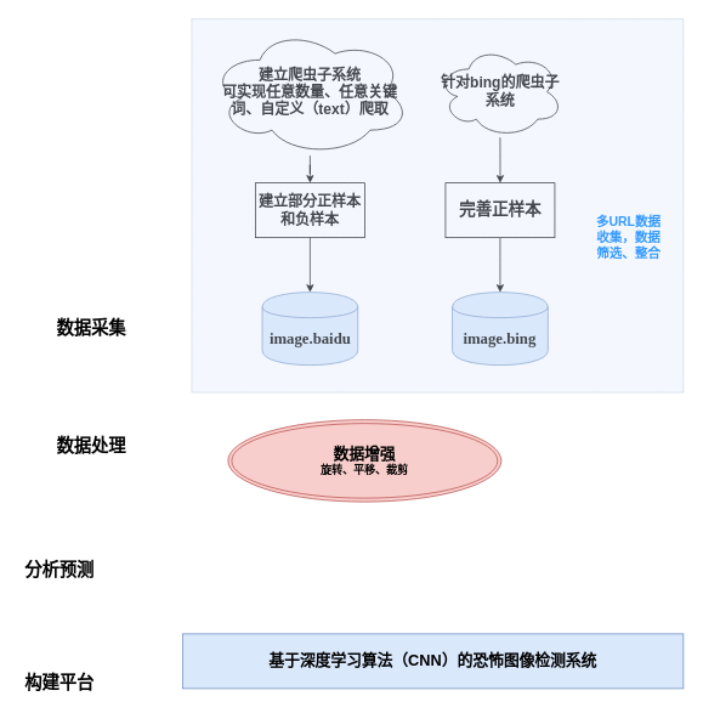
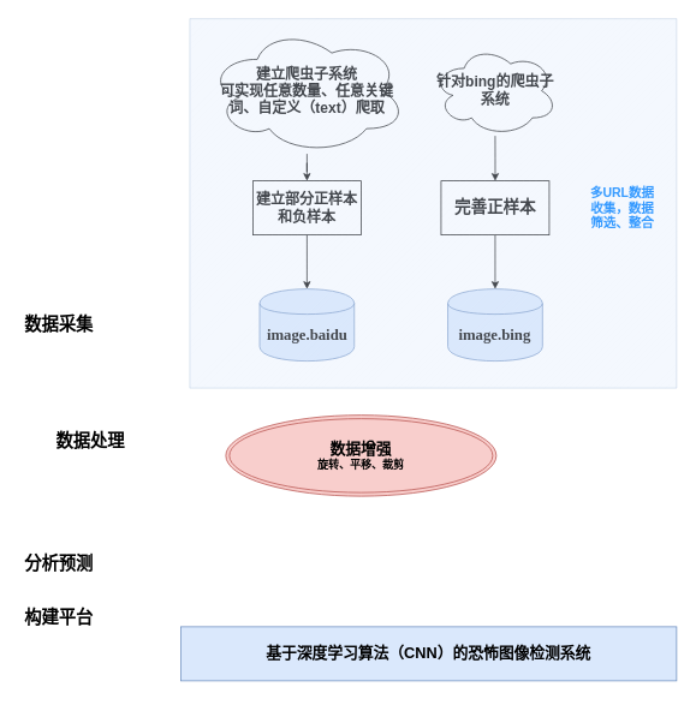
- <mxCell id="15" value="&lt;b&gt;&lt;font style=&quot;font-size: 14px&quot; color=&quot;#3399ff&quot;&gt;多URL数据收集，数据筛选、整合&lt;/font&gt;&lt;/b&gt;" style="text;html=1;strokeColor=none;fillColor=none;align=center;verticalAlign=middle;whiteSpace=wrap;rounded=0;opacity=30;" parent="1" vertex="1"><mxGeometry x="650" y="215" width="80" height="90" as="geometry" /></mxCell>
+ <mxCell id="15" value="&lt;b&gt;&lt;font style=&quot;font-size: 14px&quot; color=&quot;#3399ff&quot;&gt;多URL数据收集，数据筛选、整合&lt;/font&gt;&lt;/b&gt;" style="text;html=1;strokeColor=none;fillColor=none;align=center;verticalAlign=middle;whiteSpace=wrap;rounded=0;opacity=30;" parent="1" vertex="1"><mxGeometry x="650" y="185" width="80" height="90" as="geometry" /></mxCell>
- <mxCell id="2" value="&lt;font style=&quot;font-size: 19px&quot;&gt;&lt;b&gt;数据采集&lt;/b&gt;&lt;/font&gt;" style="text;html=1;strokeColor=none;fillColor=none;align=center;verticalAlign=middle;whiteSpace=wrap;rounded=0;" parent="1" vertex="1"><mxGeometry x="55" y="350" width="90" height="20" as="geometry" /></mxCell>
+ <mxCell id="2" value="&lt;font style=&quot;font-size: 19px&quot;&gt;&lt;b&gt;数据采集&lt;/b&gt;&lt;/font&gt;" style="text;html=1;strokeColor=none;fillColor=none;align=center;verticalAlign=middle;whiteSpace=wrap;rounded=0;" parent="1" vertex="1"><mxGeometry x="20" y="350" width="90" height="20" as="geometry" /></mxCell>
- <mxCell id="17" value="&lt;font style=&quot;font-size: 19px&quot;&gt;&lt;b&gt;构建平台&lt;/b&gt;&lt;/font&gt;" style="text;html=1;strokeColor=none;fillColor=none;align=center;verticalAlign=middle;whiteSpace=wrap;rounded=0;" parent="1" vertex="1"><mxGeometry x="20" y="740" width="90" height="20" as="geometry" /></mxCell>
+ <mxCell id="17" value="&lt;font style=&quot;font-size: 19px&quot;&gt;&lt;b&gt;构建平台&lt;/b&gt;&lt;/font&gt;" style="text;html=1;strokeColor=none;fillColor=none;align=center;verticalAlign=middle;whiteSpace=wrap;rounded=0;" parent="1" vertex="1"><mxGeometry x="20" y="675" width="90" height="20" as="geometry" /></mxCell>
